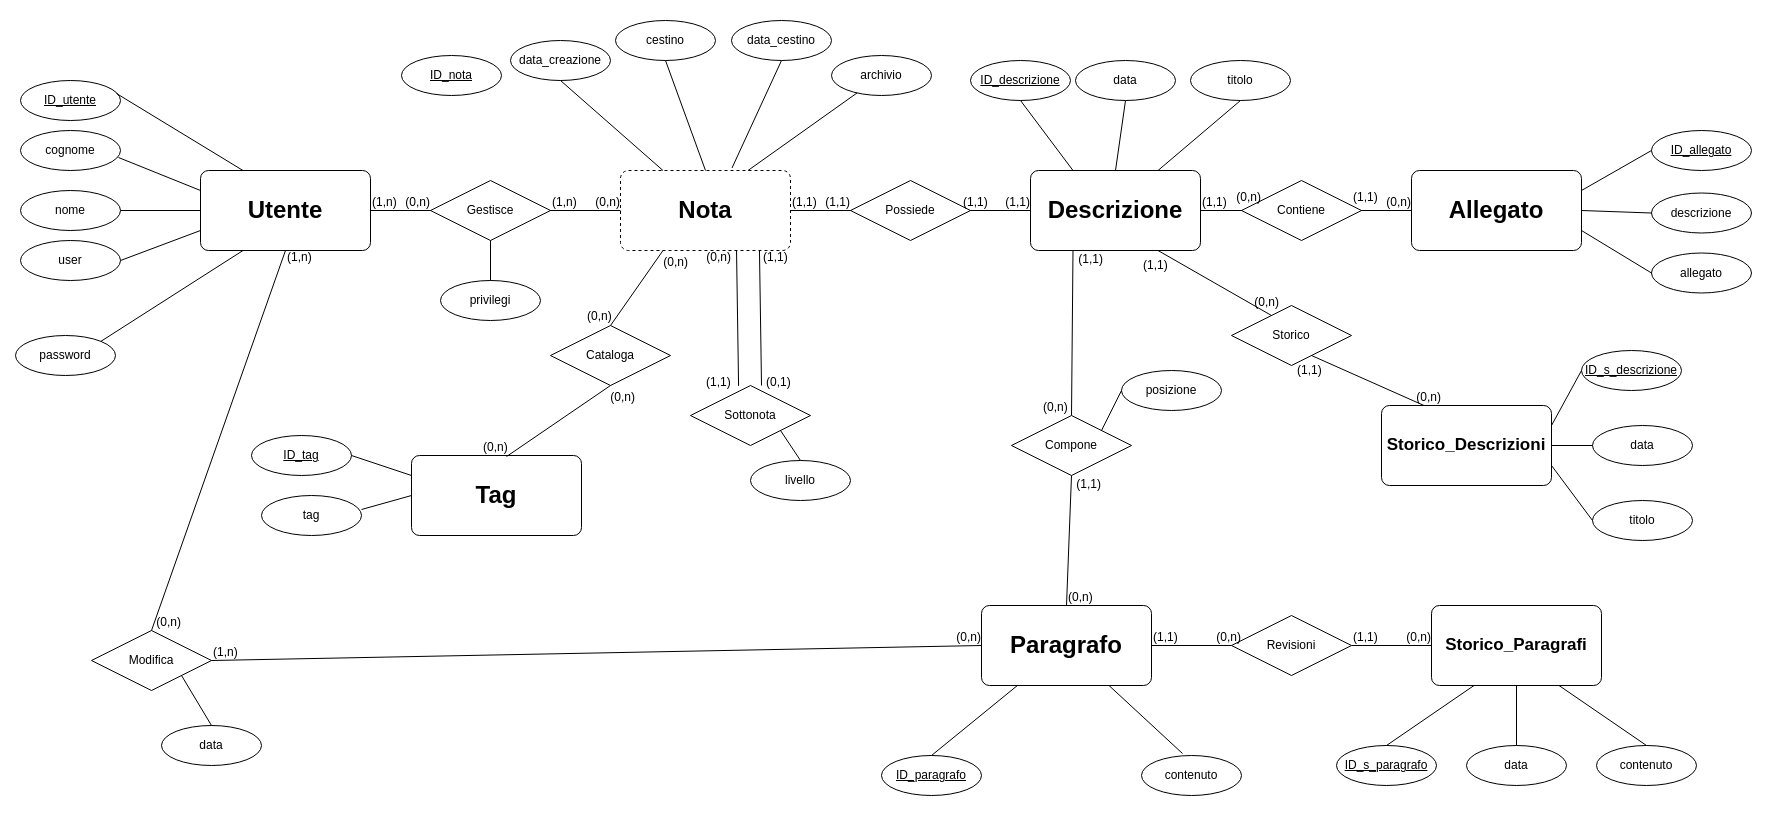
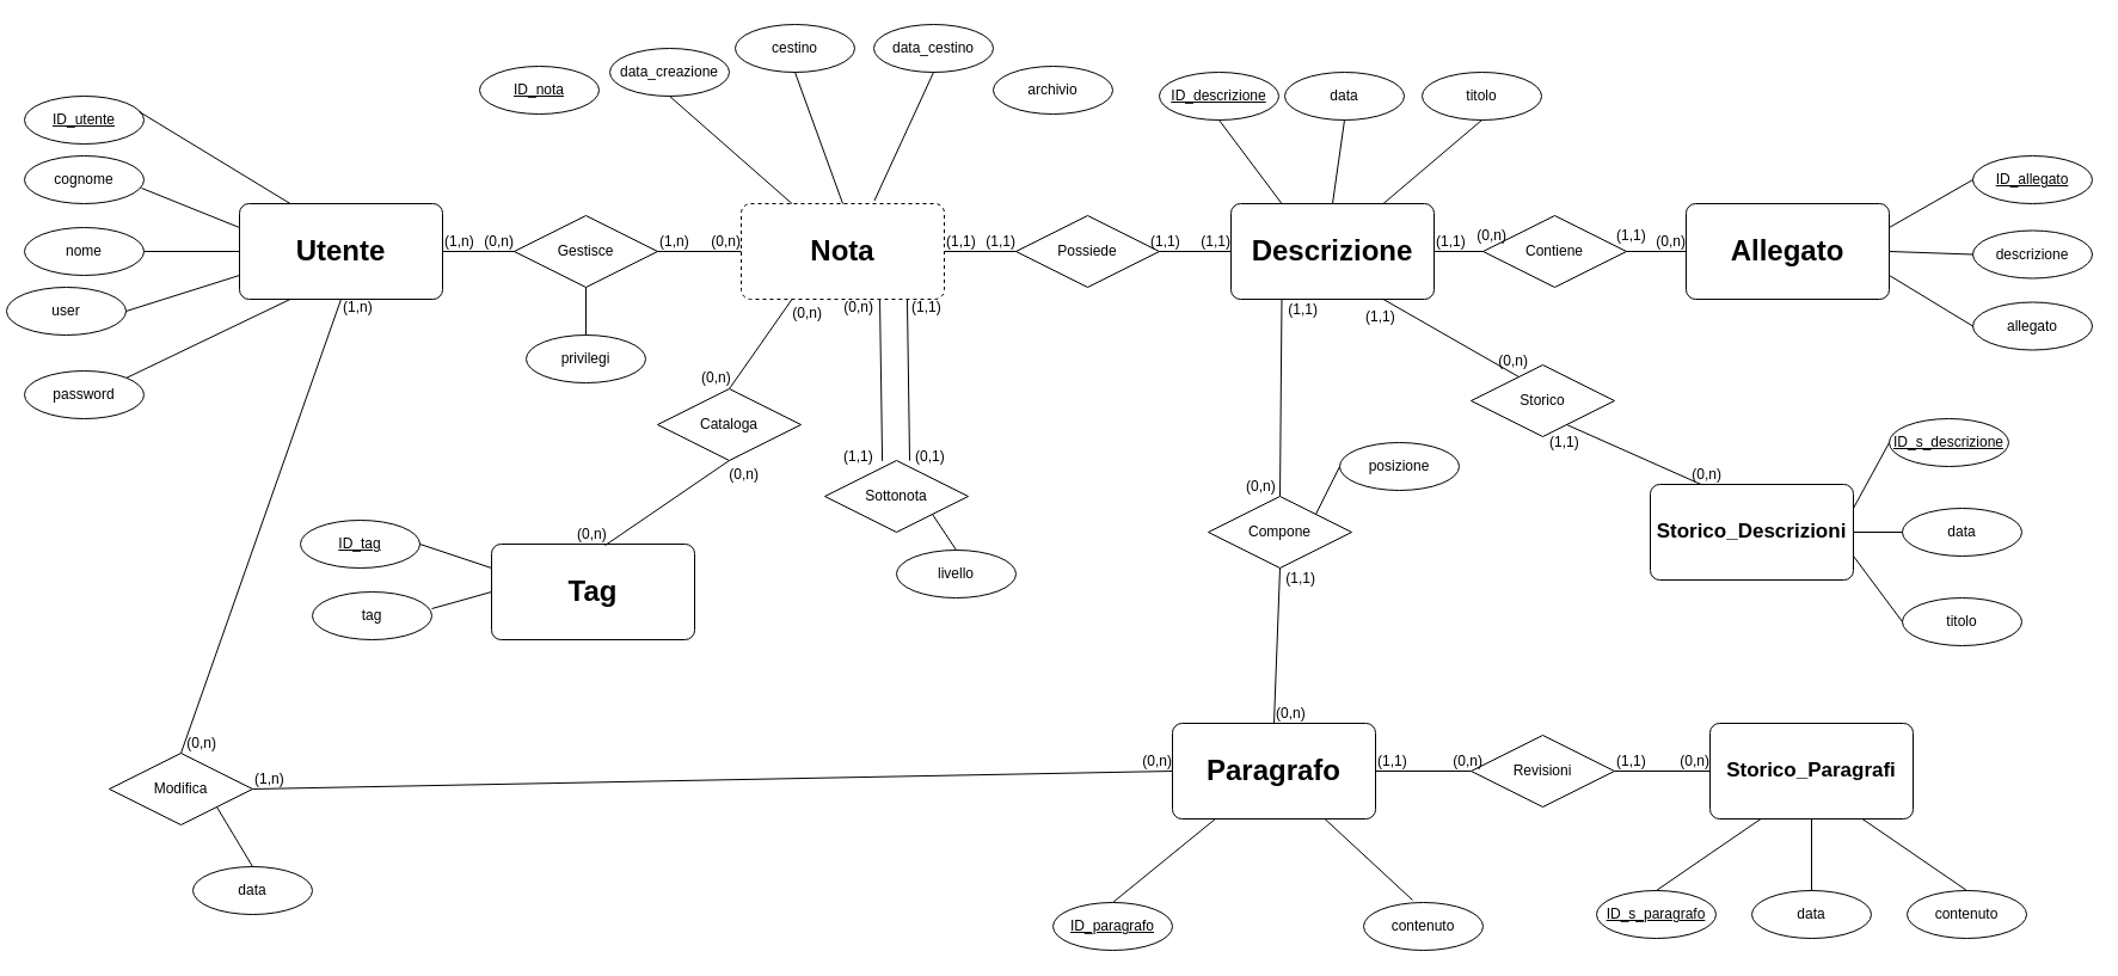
- <mxCell id="80" value="" style="endArrow=none;html=1;rounded=0;exitX=0.75;exitY=0;exitDx=0;exitDy=0;" parent="1" source="3" target="79" edge="1"><mxGeometry relative="1" as="geometry"><mxPoint x="801" y="435" as="sourcePoint" /><mxPoint x="961" y="435" as="targetPoint" /></mxGeometry></mxCell>
- <mxCell id="11" value="user" style="ellipse;whiteSpace=wrap;html=1;align=center;" parent="1" vertex="1"><mxGeometry x="20" y="240" width="100" height="40" as="geometry" /></mxCell>
+ <mxCell id="11" value="user" style="ellipse;whiteSpace=wrap;html=1;align=center;" parent="1" vertex="1"><mxGeometry x="5" y="240" width="100" height="40" as="geometry" /></mxCell>
- <mxCell id="12" value="password" style="ellipse;whiteSpace=wrap;html=1;align=center;" parent="1" vertex="1"><mxGeometry x="15" y="335" width="100" height="40" as="geometry" /></mxCell>
+ <mxCell id="12" value="password" style="ellipse;whiteSpace=wrap;html=1;align=center;" parent="1" vertex="1"><mxGeometry x="20" y="310" width="100" height="40" as="geometry" /></mxCell>
